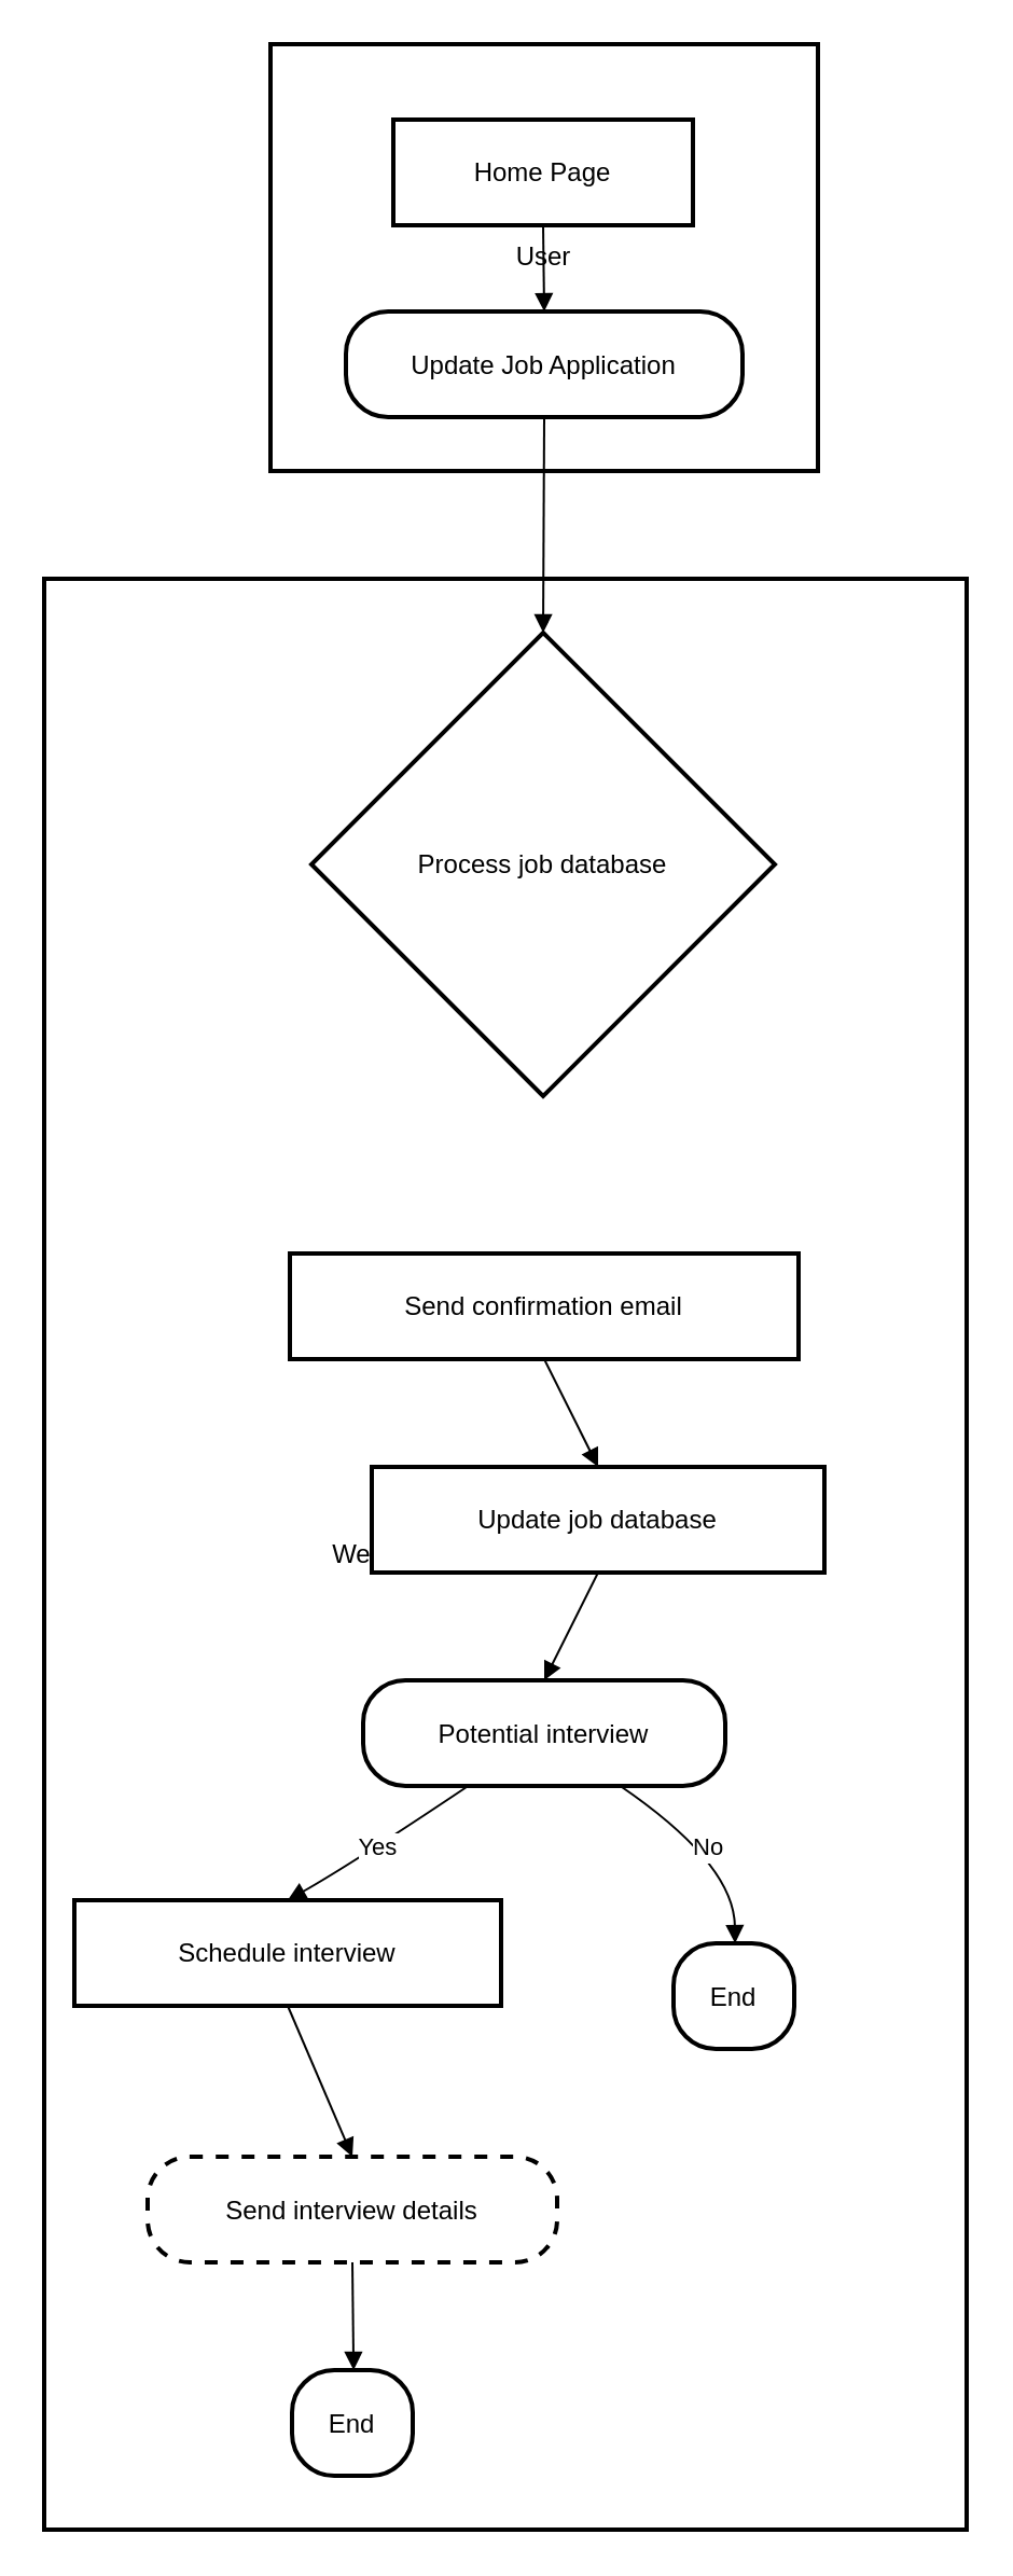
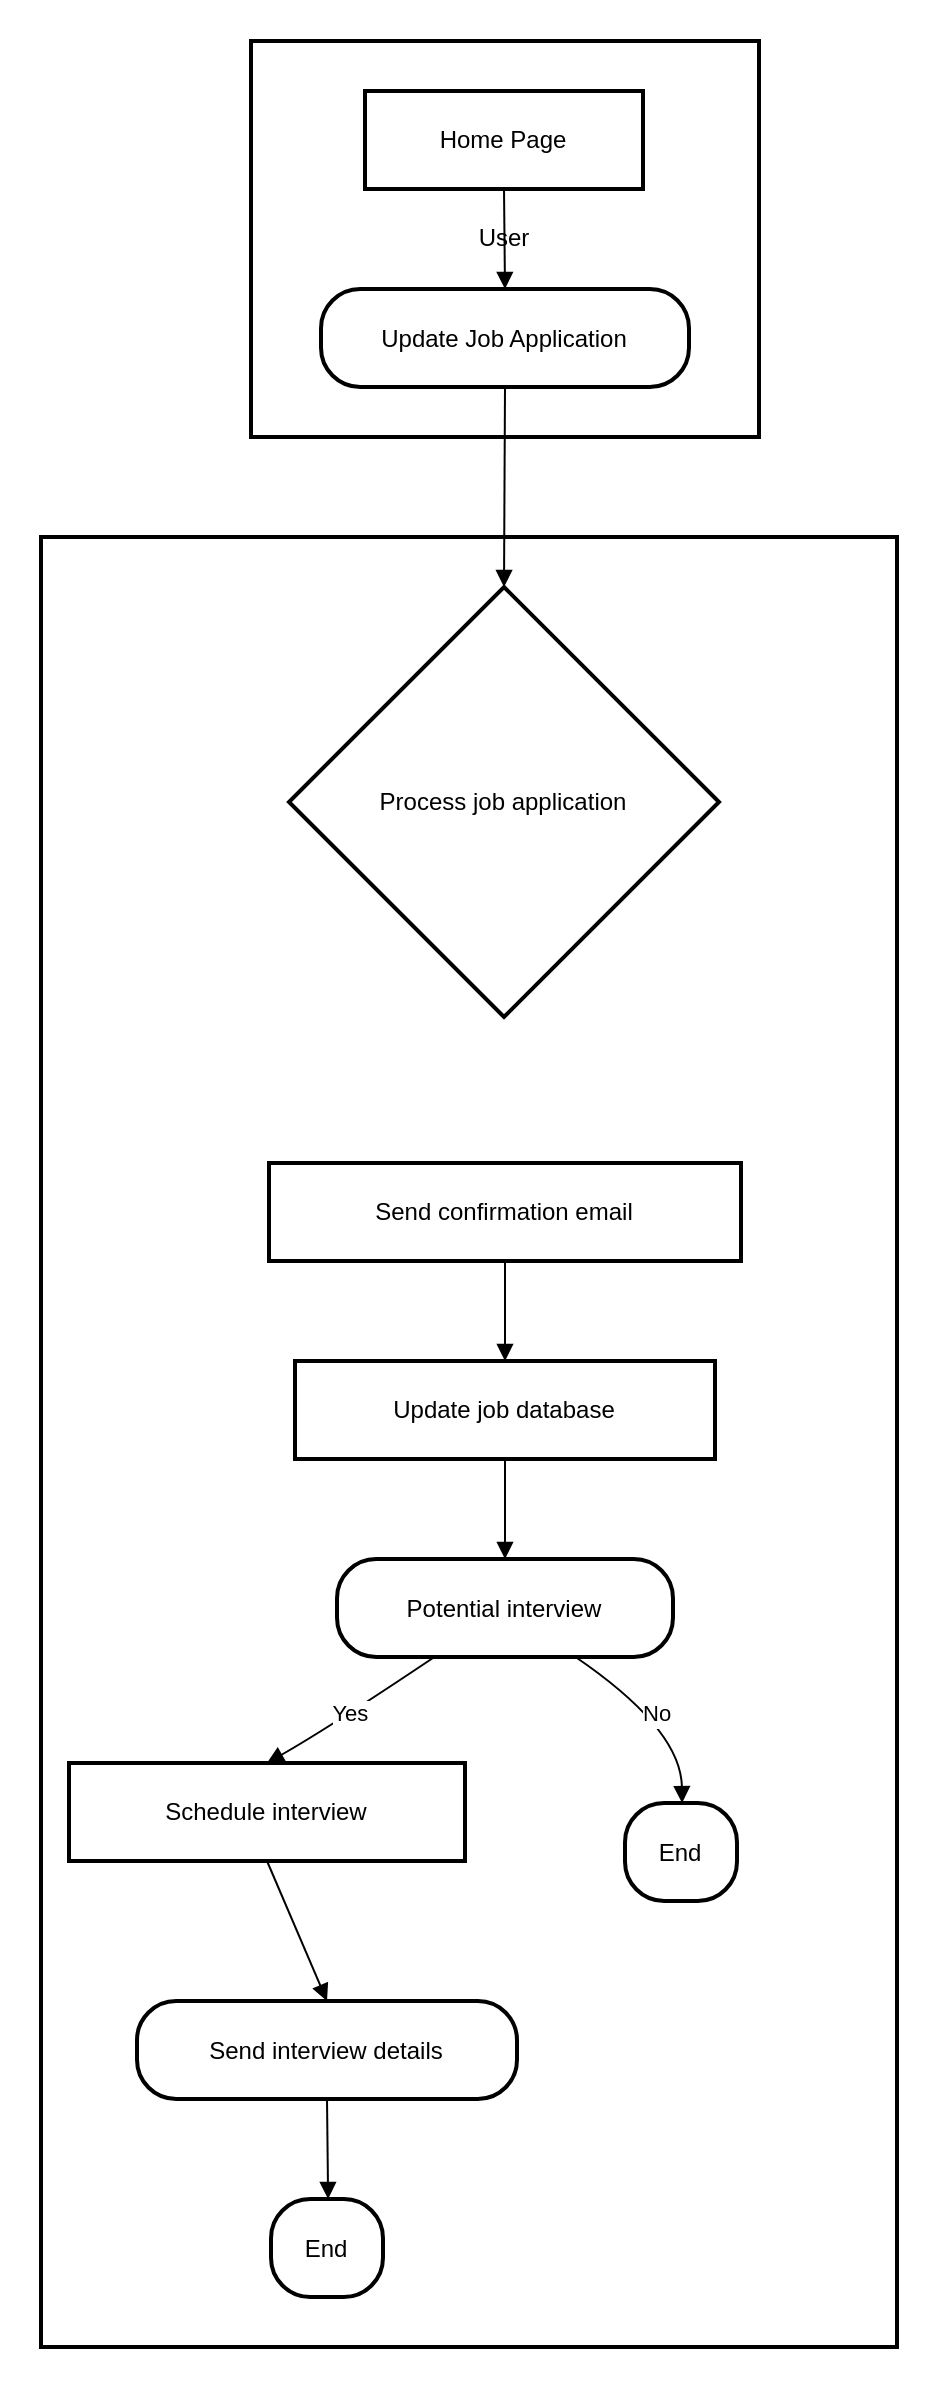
- <mxCell id="4" value="Home Page" style="whiteSpace=wrap;strokeWidth=2;" vertex="1" parent="1"><mxGeometry x="182" y="55" width="139" height="49" as="geometry" /></mxCell>
+ <mxCell id="4" value="Home Page" style="whiteSpace=wrap;strokeWidth=2;" vertex="1" parent="1"><mxGeometry x="182" y="45" width="139" height="49" as="geometry" /></mxCell>
- <mxCell id="6" value="Process job database" style="rhombus;strokeWidth=2;whiteSpace=wrap;" vertex="1" parent="1"><mxGeometry x="144" y="293" width="215" height="215" as="geometry" /></mxCell>
+ <mxCell id="6" value="Process job application" style="rhombus;strokeWidth=2;whiteSpace=wrap;" vertex="1" parent="1"><mxGeometry x="144" y="293" width="215" height="215" as="geometry" /></mxCell>
- <mxCell id="8" value="Update job database" style="whiteSpace=wrap;strokeWidth=2;" vertex="1" parent="1"><mxGeometry x="172" y="680" width="210" height="49" as="geometry" /></mxCell>
+ <mxCell id="8" value="Update job database" style="whiteSpace=wrap;strokeWidth=2;" vertex="1" parent="1"><mxGeometry x="147" y="680" width="210" height="49" as="geometry" /></mxCell>
- <mxCell id="12" value="Send interview details" style="rounded=1;arcSize=40;strokeWidth=2;dashed=1;" vertex="1" parent="1"><mxGeometry x="68" y="1000" width="190" height="49" as="geometry" /></mxCell>
+ <mxCell id="12" value="Send interview details" style="rounded=1;arcSize=40;strokeWidth=2" vertex="1" parent="1"><mxGeometry x="68" y="1000" width="190" height="49" as="geometry" /></mxCell>
